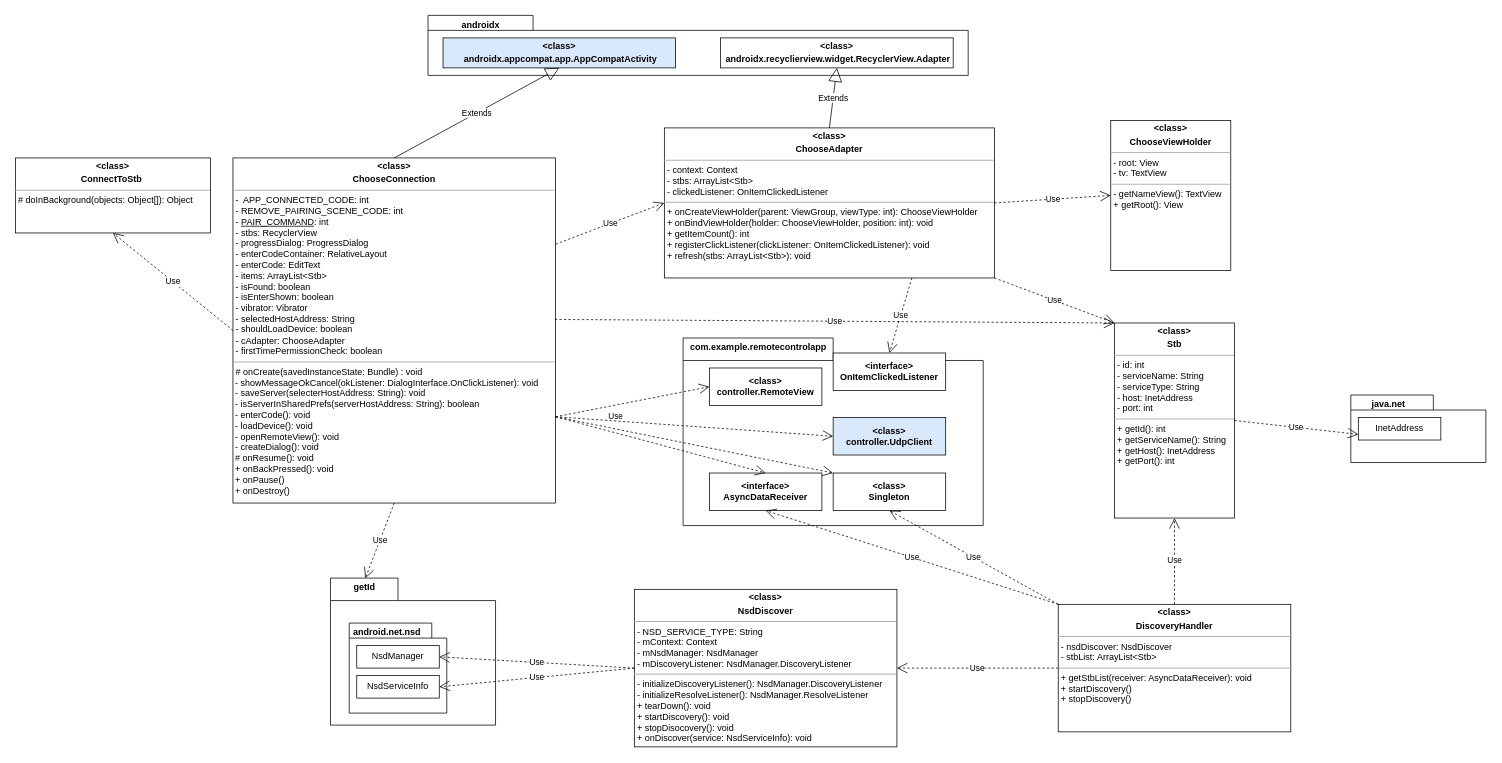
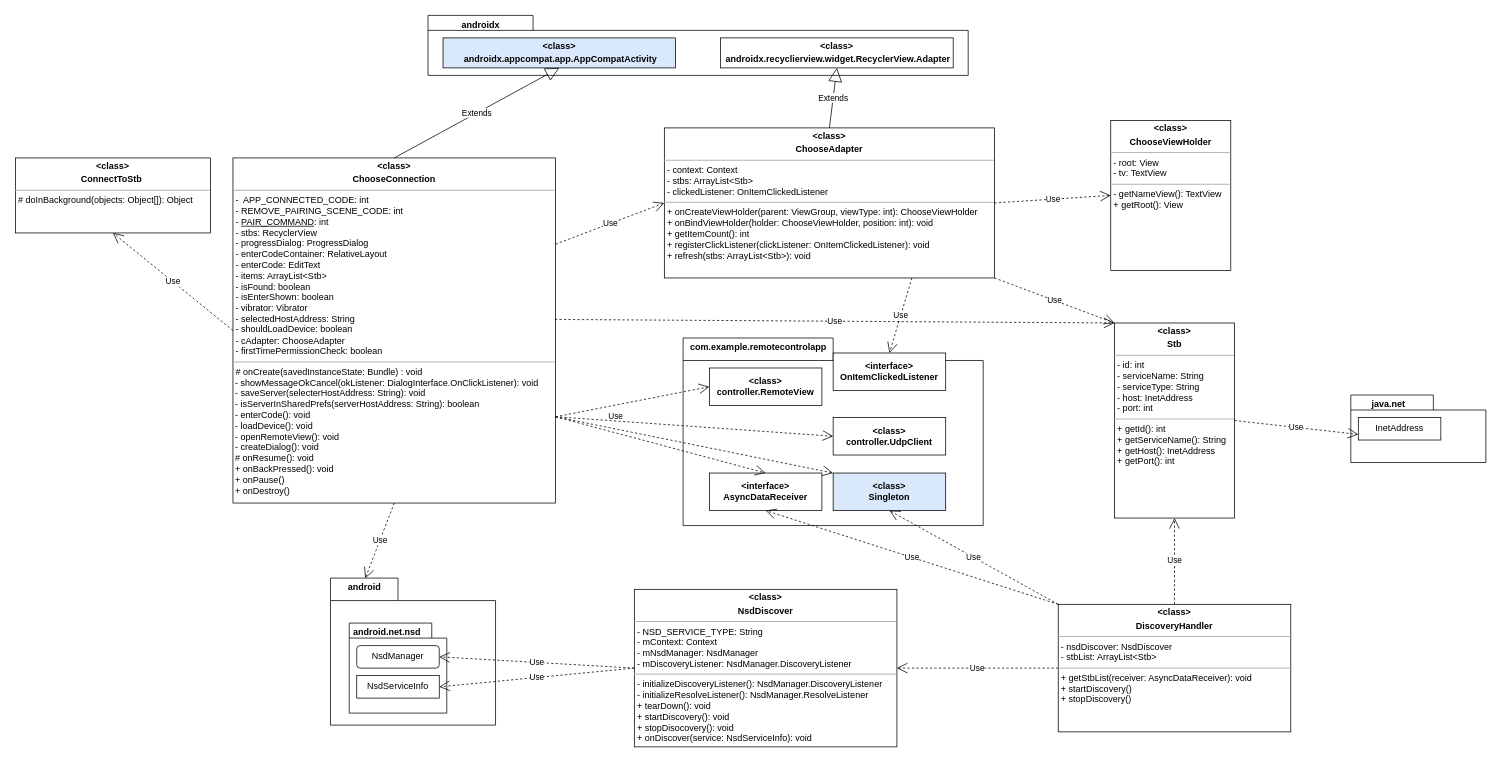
- <mxCell id="46" value="&lt;b&gt;&amp;lt;class&amp;gt;&lt;br&gt;controller.UdpClient&lt;/b&gt;" style="html=1;whiteSpace=wrap;fillColor=#dae8fc;" vertex="1" parent="1"><mxGeometry x="1110" y="556" width="150" height="50" as="geometry" /></mxCell>
+ <mxCell id="46" value="&lt;b&gt;&amp;lt;class&amp;gt;&lt;br&gt;controller.UdpClient&lt;/b&gt;" style="html=1;whiteSpace=wrap;" vertex="1" parent="1"><mxGeometry x="1110" y="556" width="150" height="50" as="geometry" /></mxCell>
- <mxCell id="39" value="&lt;b&gt;&amp;lt;class&amp;gt;&lt;br&gt;Singleton&lt;/b&gt;" style="html=1;whiteSpace=wrap;" vertex="1" parent="1"><mxGeometry x="1110" y="630" width="150" height="50" as="geometry" /></mxCell>
+ <mxCell id="39" value="&lt;b&gt;&amp;lt;class&amp;gt;&lt;br&gt;Singleton&lt;/b&gt;" style="html=1;whiteSpace=wrap;fillColor=#dae8fc;" vertex="1" parent="1"><mxGeometry x="1110" y="630" width="150" height="50" as="geometry" /></mxCell>
- <mxCell id="24" value="getId" style="text;align=center;fontStyle=1;verticalAlign=middle;spacingLeft=3;spacingRight=3;strokeColor=none;rotatable=0;points=[[0,0.5],[1,0.5]];portConstraint=eastwest;html=1;" vertex="1" parent="1"><mxGeometry x="445" y="770" width="80" height="26" as="geometry" /></mxCell>
+ <mxCell id="24" value="android" style="text;align=center;fontStyle=1;verticalAlign=middle;spacingLeft=3;spacingRight=3;strokeColor=none;rotatable=0;points=[[0,0.5],[1,0.5]];portConstraint=eastwest;html=1;" vertex="1" parent="1"><mxGeometry x="445" y="770" width="80" height="26" as="geometry" /></mxCell>
- <mxCell id="15" value="NsdManager" style="html=1;whiteSpace=wrap;" vertex="1" parent="1"><mxGeometry x="475" y="860" width="110" height="30" as="geometry" /></mxCell>
+ <mxCell id="15" value="NsdManager" style="html=1;whiteSpace=wrap;rounded=1;" vertex="1" parent="1"><mxGeometry x="475" y="860" width="110" height="30" as="geometry" /></mxCell>
